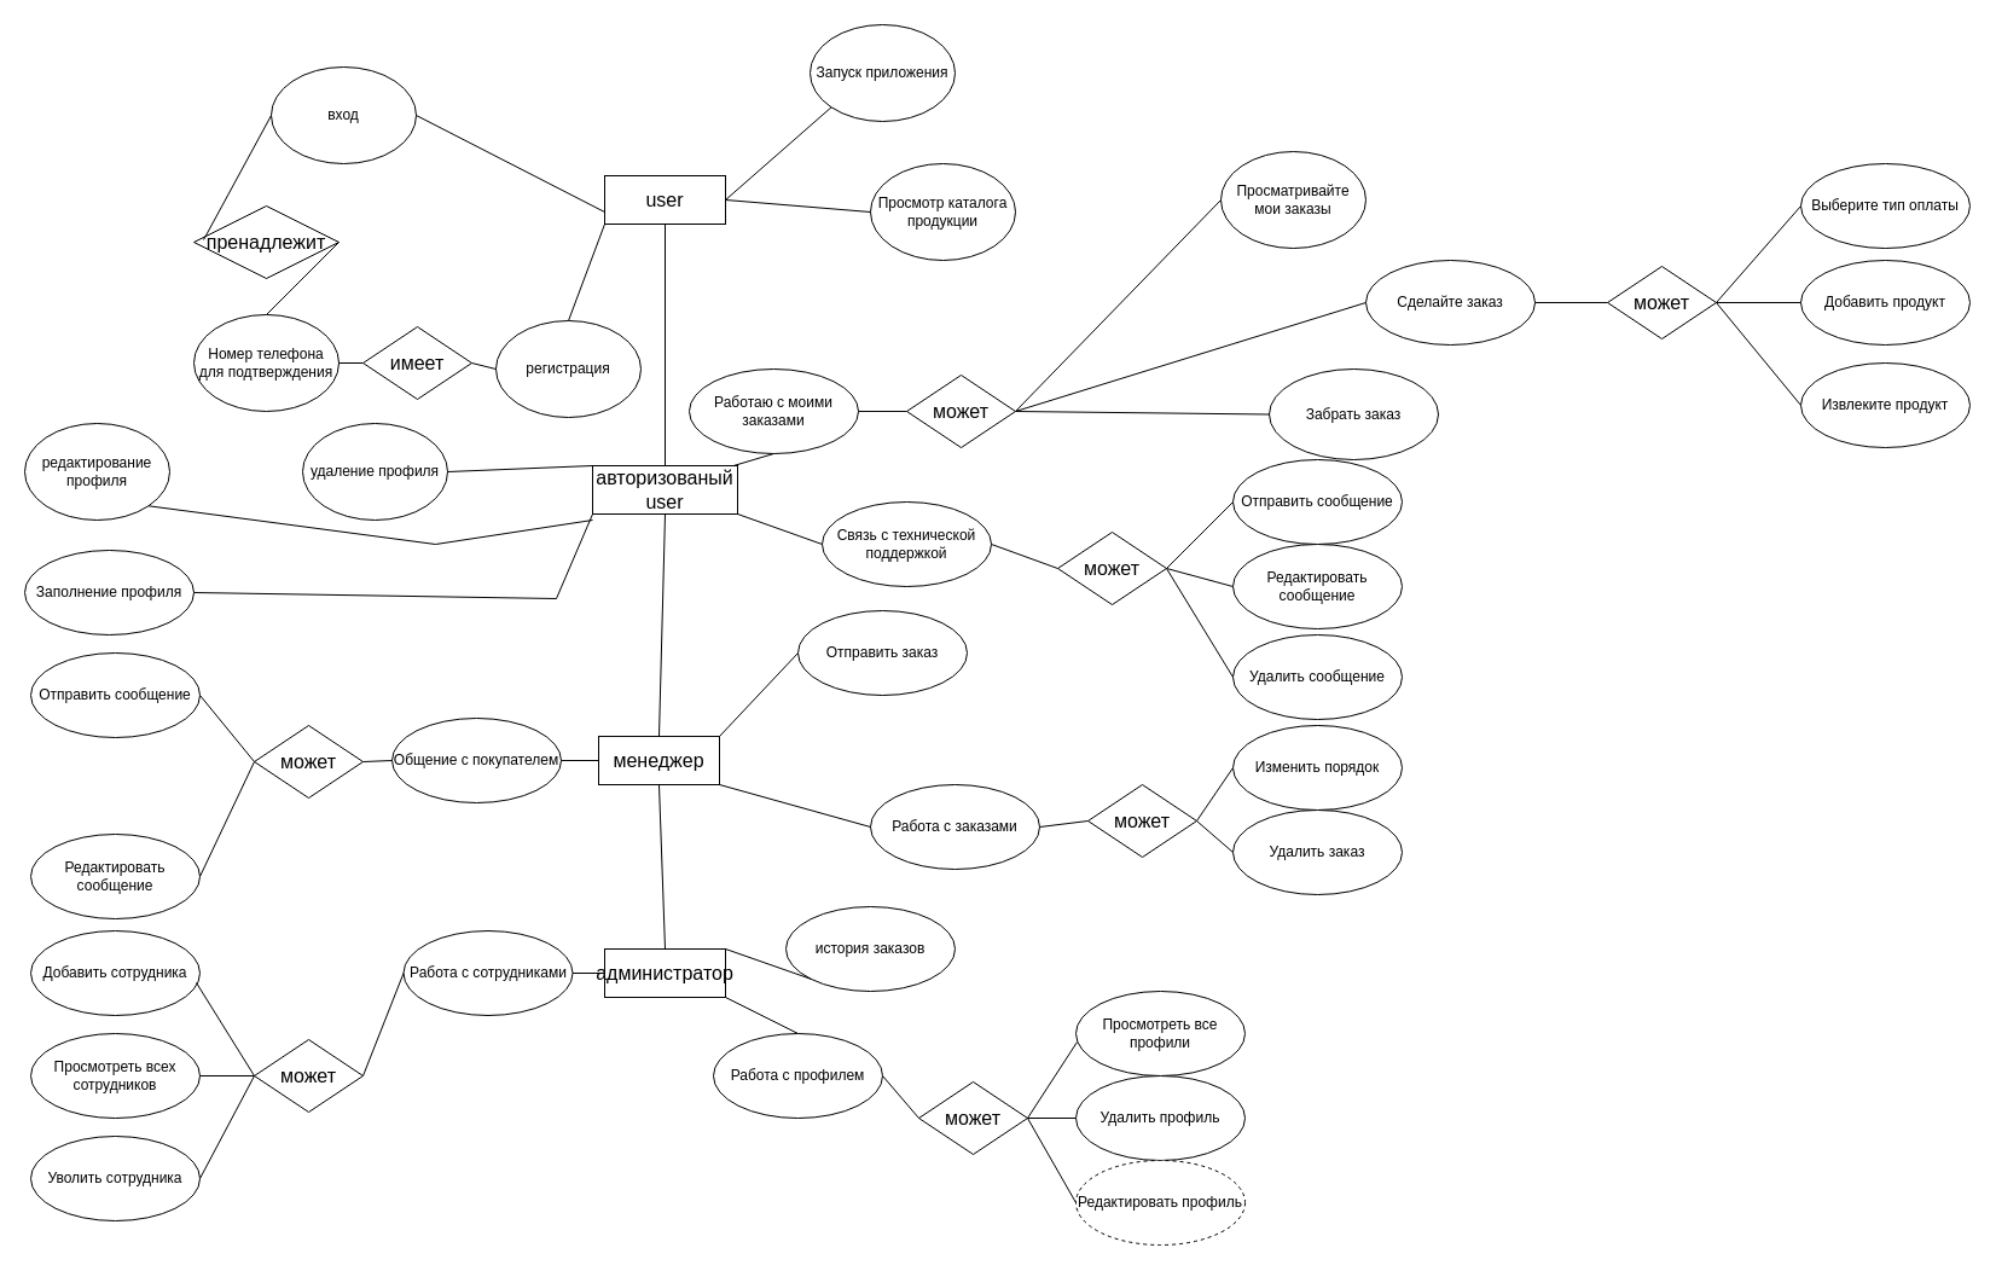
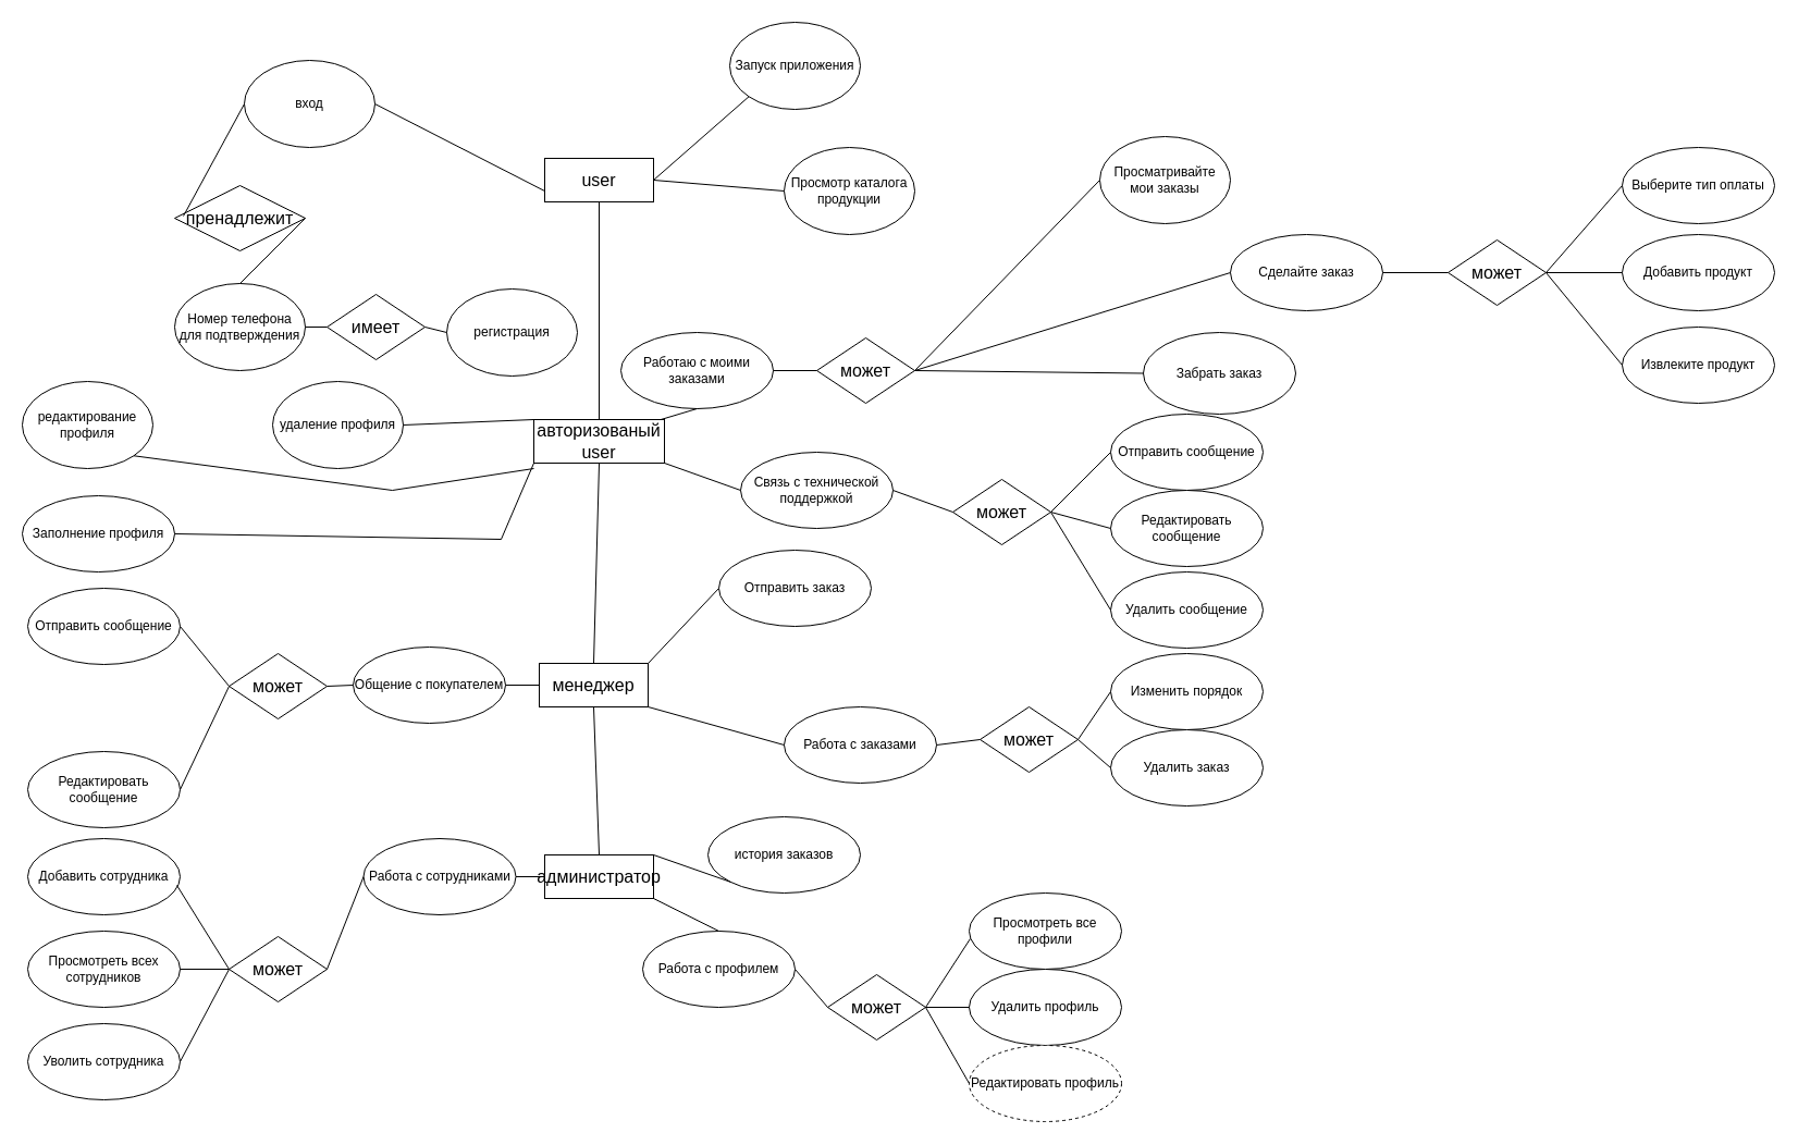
- <mxCell id="42" value="" style="endArrow=none;html=1;rounded=0;exitX=0.5;exitY=0;exitDx=0;exitDy=0;labelBackgroundColor=none;fontColor=default;entryX=0;entryY=1;entryDx=0;entryDy=0;" edge="1" parent="1" source="3" target="51"><mxGeometry width="50" height="50" relative="1" as="geometry"><mxPoint x="440" y="285" as="sourcePoint" /><mxPoint x="510" y="210" as="targetPoint" /></mxGeometry></mxCell>
